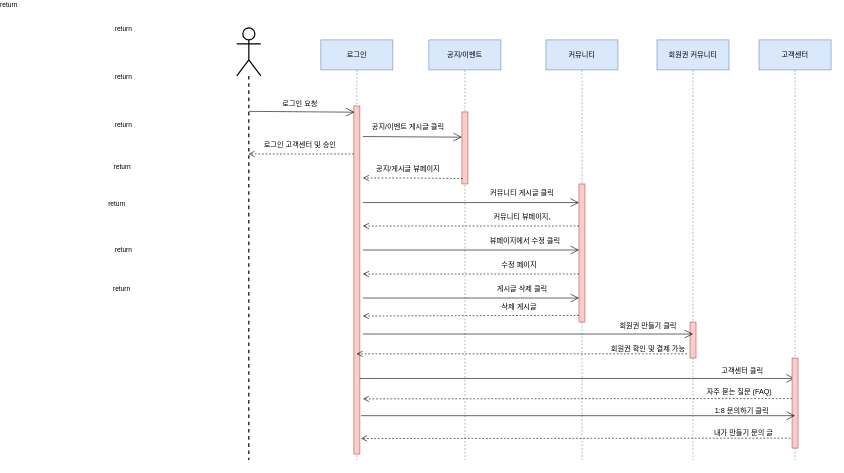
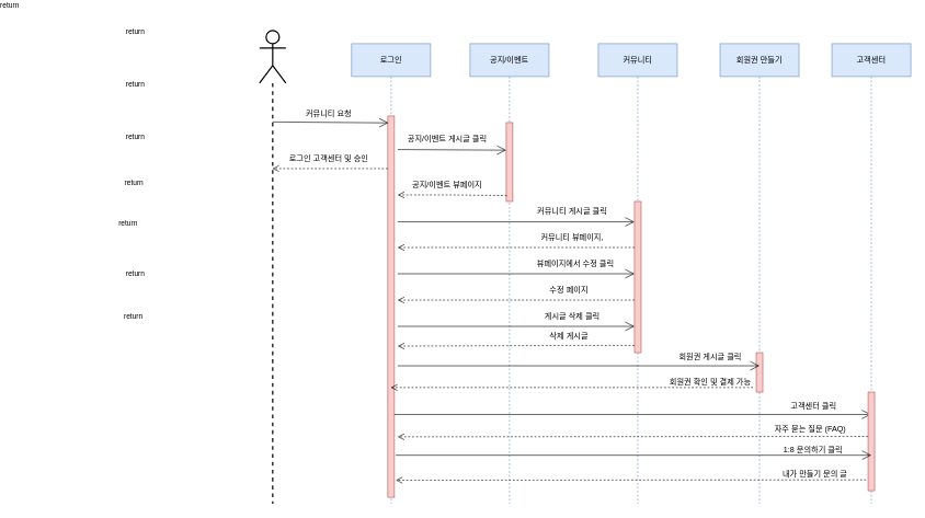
- <mxCell id="9" value="회원권 커뮤니티" style="shape=umlLifeline;perimeter=lifelinePerimeter;whiteSpace=wrap;html=1;container=1;collapsible=0;recursiveResize=0;outlineConnect=0;size=50;fillColor=#dae8fc;strokeColor=#6c8ebf;" parent="1" vertex="1"><mxGeometry x="720" y="40" width="120" height="700" as="geometry" /></mxCell>
+ <mxCell id="9" value="회원권 만들기" style="shape=umlLifeline;perimeter=lifelinePerimeter;whiteSpace=wrap;html=1;container=1;collapsible=0;recursiveResize=0;outlineConnect=0;size=50;fillColor=#dae8fc;strokeColor=#6c8ebf;" parent="1" vertex="1"><mxGeometry x="720" y="40" width="120" height="700" as="geometry" /></mxCell>
- <mxCell id="14" value="로그인 요청" style="text;html=1;align=center;verticalAlign=middle;resizable=0;points=[];autosize=1;strokeColor=none;fillColor=none;" parent="1" vertex="1"><mxGeometry x="80" y="131" width="90" height="30" as="geometry" /></mxCell>
+ <mxCell id="14" value="커뮤니티 요청" style="text;html=1;align=center;verticalAlign=middle;resizable=0;points=[];autosize=1;strokeColor=none;fillColor=none;" parent="1" vertex="1"><mxGeometry x="80" y="131" width="90" height="30" as="geometry" /></mxCell>
- <mxCell id="20" value="공지/게시글 뷰페이지" style="text;html=1;align=center;verticalAlign=middle;resizable=0;points=[];autosize=1;strokeColor=none;fillColor=none;" parent="1" vertex="1"><mxGeometry x="235" y="240" width="140" height="30" as="geometry" /></mxCell>
+ <mxCell id="20" value="공지/이벤트 뷰페이지" style="text;html=1;align=center;verticalAlign=middle;resizable=0;points=[];autosize=1;strokeColor=none;fillColor=none;" parent="1" vertex="1"><mxGeometry x="235" y="240" width="140" height="30" as="geometry" /></mxCell>
- <mxCell id="35" value="회원권 만들기 클릭" style="text;html=1;align=center;verticalAlign=middle;resizable=0;points=[];autosize=1;strokeColor=none;fillColor=none;" parent="1" vertex="1"><mxGeometry x="640" y="502" width="130" height="30" as="geometry" /></mxCell>
+ <mxCell id="35" value="회원권 게시글 클릭" style="text;html=1;align=center;verticalAlign=middle;resizable=0;points=[];autosize=1;strokeColor=none;fillColor=none;" parent="1" vertex="1"><mxGeometry x="640" y="502" width="130" height="30" as="geometry" /></mxCell>
